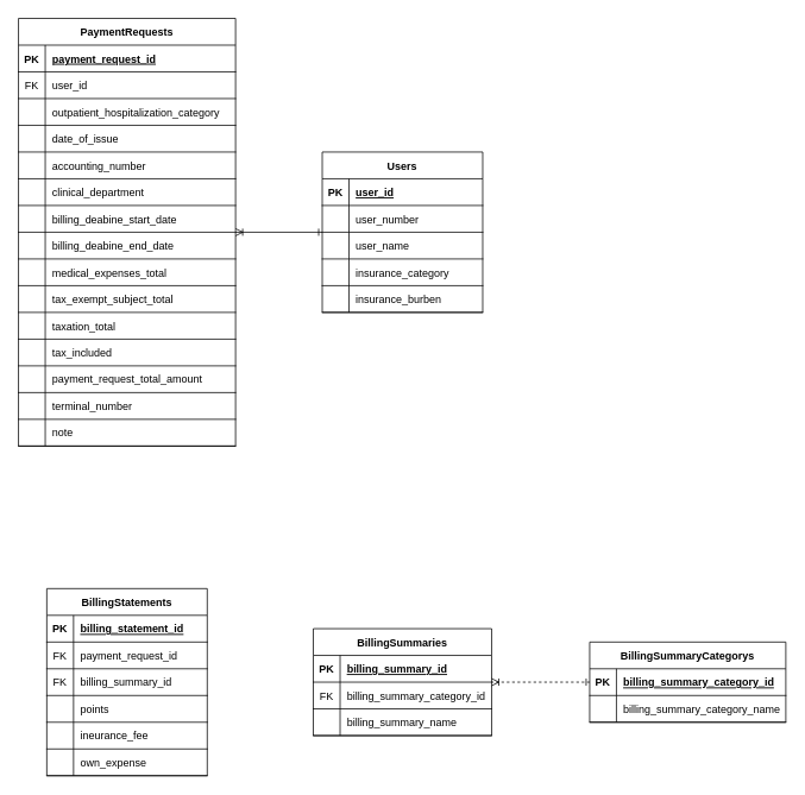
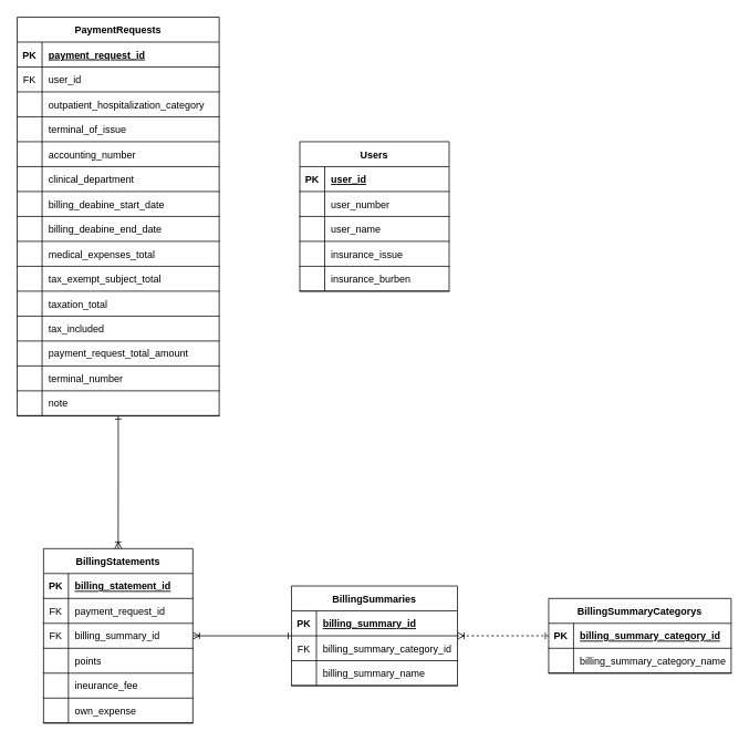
- <mxCell id="14" value="date_of_issue" style="shape=partialRectangle;connectable=0;fillColor=none;top=0;left=0;bottom=0;right=0;align=left;spacingLeft=6;fontStyle=0;overflow=hidden;" vertex="1" parent="12"><mxGeometry x="30" width="213.5" height="30" as="geometry"><mxRectangle width="213.5" height="30" as="alternateBounds" /></mxGeometry></mxCell>
+ <mxCell id="14" value="terminal_of_issue" style="shape=partialRectangle;connectable=0;fillColor=none;top=0;left=0;bottom=0;right=0;align=left;spacingLeft=6;fontStyle=0;overflow=hidden;" vertex="1" parent="12"><mxGeometry x="30" width="213.5" height="30" as="geometry"><mxRectangle width="213.5" height="30" as="alternateBounds" /></mxGeometry></mxCell>
- <mxCell id="103" value="" style="fontSize=12;html=1;endArrow=ERoneToMany;rounded=0;startArrow=ERone;startFill=0;edgeStyle=orthogonalEdgeStyle;" edge="1" parent="1" source="68" target="2"><mxGeometry width="100" height="100" relative="1" as="geometry"><mxPoint x="152" y="404" as="sourcePoint" /><mxPoint x="152" y="670" as="targetPoint" /></mxGeometry></mxCell>
- <mxCell id="80" value="insurance_category" style="shape=partialRectangle;connectable=0;fillColor=none;top=0;left=0;bottom=0;right=0;align=left;spacingLeft=6;fontStyle=0;overflow=hidden;" vertex="1" parent="78"><mxGeometry x="30" width="150" height="30" as="geometry"><mxRectangle width="150" height="30" as="alternateBounds" /></mxGeometry></mxCell>
+ <mxCell id="80" value="insurance_issue" style="shape=partialRectangle;connectable=0;fillColor=none;top=0;left=0;bottom=0;right=0;align=left;spacingLeft=6;fontStyle=0;overflow=hidden;" vertex="1" parent="78"><mxGeometry x="30" width="150" height="30" as="geometry"><mxRectangle width="150" height="30" as="alternateBounds" /></mxGeometry></mxCell>
+ <mxCell id="67" value="" style="fontSize=12;html=1;endArrow=ERoneToMany;rounded=0;startArrow=ERone;startFill=0;edgeStyle=orthogonalEdgeStyle;" edge="1" parent="1" source="2" target="48"><mxGeometry width="100" height="100" relative="1" as="geometry"><mxPoint x="311" y="535" as="sourcePoint" /><mxPoint x="91" y="570" as="targetPoint" /></mxGeometry></mxCell>
+ <mxCell id="102" value="" style="fontSize=12;html=1;endArrow=ERoneToMany;rounded=0;startArrow=ERone;startFill=0;edgeStyle=orthogonalEdgeStyle;" edge="1" parent="1" source="84" target="48"><mxGeometry width="100" height="100" relative="1" as="geometry"><mxPoint x="662" y="730" as="sourcePoint" /><mxPoint x="561" y="730" as="targetPoint" /></mxGeometry></mxCell>
